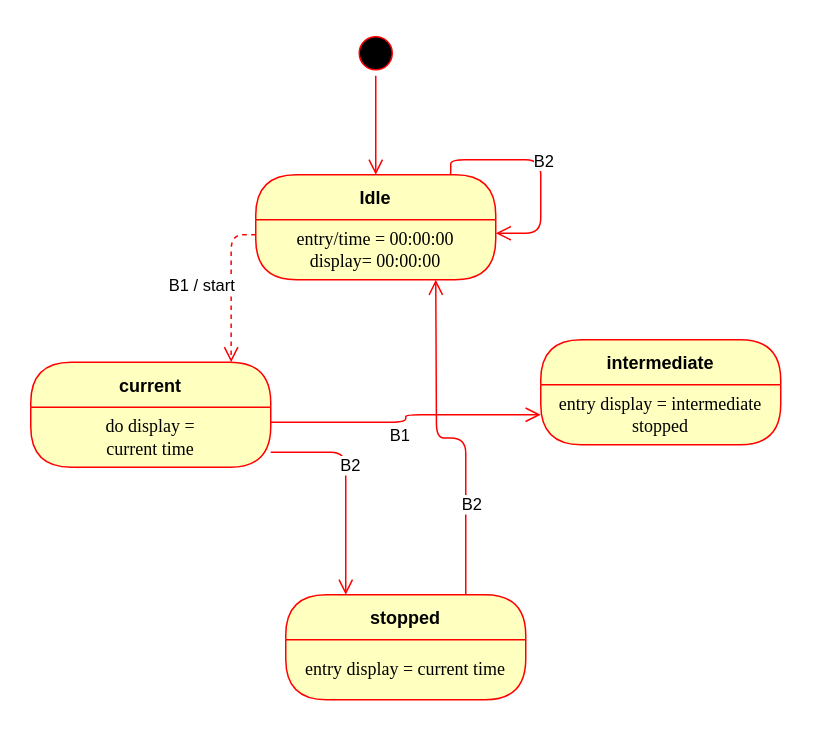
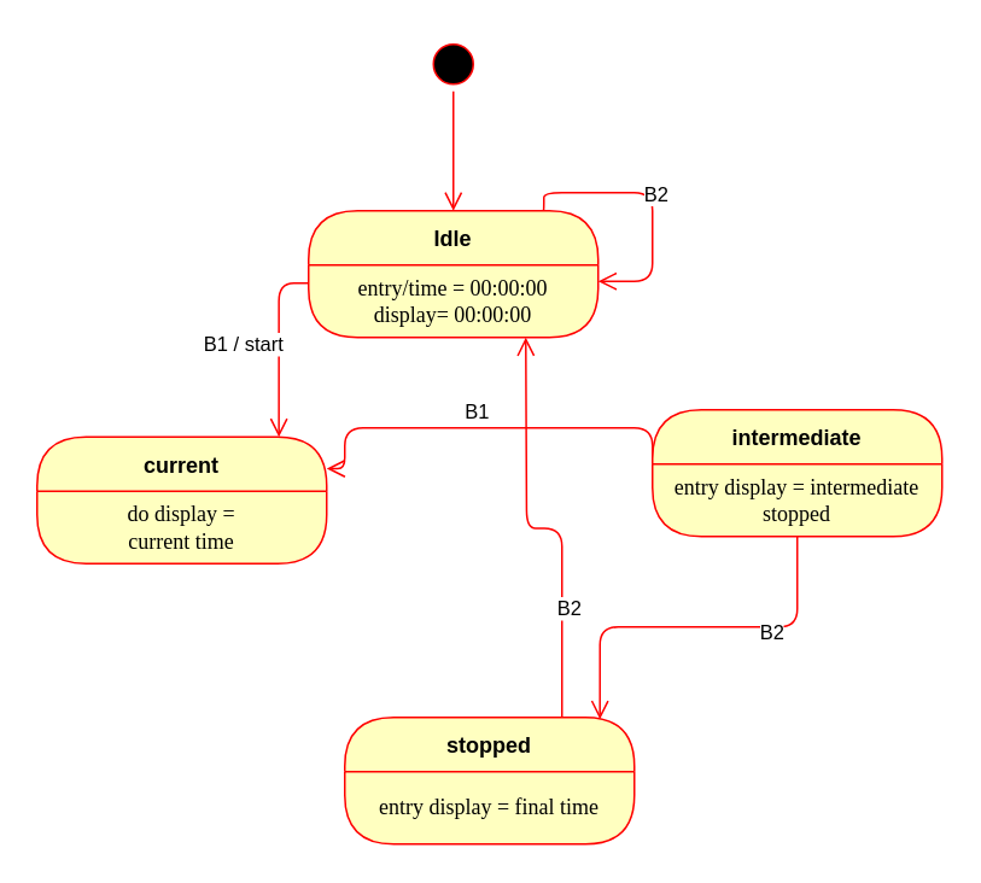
- <mxCell id="4" style="edgeStyle=orthogonalEdgeStyle;html=1;labelBackgroundColor=none;endArrow=open;endSize=8;strokeColor=#ff0000;fontFamily=Verdana;fontSize=12;align=left;exitX=0;exitY=0.25;exitDx=0;exitDy=0;entryX=0.835;entryY=0;entryDx=0;entryDy=0;entryPerimeter=0;dashed=1;" edge="1" parent="1" source="19" target="20"><mxGeometry relative="1" as="geometry"><mxPoint x="170" y="155" as="sourcePoint" /><mxPoint x="150" y="246" as="targetPoint" /></mxGeometry></mxCell>
+ <mxCell id="4" style="edgeStyle=orthogonalEdgeStyle;html=1;labelBackgroundColor=none;endArrow=open;endSize=8;strokeColor=#ff0000;fontFamily=Verdana;fontSize=12;align=left;exitX=0;exitY=0.25;exitDx=0;exitDy=0;entryX=0.835;entryY=0;entryDx=0;entryDy=0;entryPerimeter=0;" edge="1" parent="1" source="19" target="20"><mxGeometry relative="1" as="geometry"><mxPoint x="170" y="155" as="sourcePoint" /><mxPoint x="150" y="246" as="targetPoint" /></mxGeometry></mxCell>
+ <mxCell id="12" style="edgeStyle=orthogonalEdgeStyle;html=1;labelBackgroundColor=none;endArrow=open;endSize=8;strokeColor=#ff0000;fontFamily=Verdana;fontSize=12;align=left;exitX=0;exitY=0.5;exitDx=0;exitDy=0;entryX=1;entryY=0.25;entryDx=0;entryDy=0;" edge="1" parent="1" source="24" target="20"><mxGeometry relative="1" as="geometry"><mxPoint x="360" y="246" as="sourcePoint" /><mxPoint x="180" y="246" as="targetPoint" /><Array as="points"><mxPoint x="360" y="236" /><mxPoint x="190" y="236" /><mxPoint x="190" y="258" /></Array></mxGeometry></mxCell>
+ <mxCell id="13" value="B1" style="edgeLabel;html=1;align=center;verticalAlign=middle;resizable=0;points=[];" vertex="1" connectable="0" parent="12"><mxGeometry x="-0.05" y="-2" relative="1" as="geometry"><mxPoint x="-15" y="-8" as="offset" /></mxGeometry></mxCell>
- <mxCell id="6" style="edgeStyle=orthogonalEdgeStyle;html=1;labelBackgroundColor=none;endArrow=open;endSize=8;strokeColor=#ff0000;fontFamily=Verdana;fontSize=12;align=left;exitX=1;exitY=0.25;exitDx=0;exitDy=0;entryX=0;entryY=0.5;entryDx=0;entryDy=0;" edge="1" parent="1" source="21" target="25"><mxGeometry relative="1" as="geometry"><mxPoint x="210" y="276" as="sourcePoint" /><mxPoint x="330" y="276" as="targetPoint" /></mxGeometry></mxCell>
- <mxCell id="7" value="B1" style="edgeLabel;html=1;align=center;verticalAlign=middle;resizable=0;points=[];" vertex="1" connectable="0" parent="6"><mxGeometry x="-0.033" y="-1" relative="1" as="geometry"><mxPoint x="-4" y="7" as="offset" /></mxGeometry></mxCell>
- <mxCell id="8" style="edgeStyle=orthogonalEdgeStyle;html=1;labelBackgroundColor=none;endArrow=open;endSize=8;strokeColor=#ff0000;fontFamily=Verdana;fontSize=12;align=left;exitX=1;exitY=0.75;exitDx=0;exitDy=0;entryX=0.25;entryY=0;entryDx=0;entryDy=0;" edge="1" parent="1" source="21" target="22"><mxGeometry relative="1" as="geometry"><mxPoint x="150" y="306" as="sourcePoint" /><mxPoint x="210" y="396" as="targetPoint" /></mxGeometry></mxCell>
- <mxCell id="9" value="B2" style="edgeLabel;html=1;align=center;verticalAlign=middle;resizable=0;points=[];" vertex="1" connectable="0" parent="8"><mxGeometry x="-0.207" y="2" relative="1" as="geometry"><mxPoint y="1" as="offset" /></mxGeometry></mxCell>
+ <mxCell id="10" style="edgeStyle=orthogonalEdgeStyle;html=1;labelBackgroundColor=none;endArrow=open;endSize=8;strokeColor=#ff0000;fontFamily=Verdana;fontSize=12;align=left;exitX=0.5;exitY=1;exitDx=0;exitDy=0;entryX=0.881;entryY=0.014;entryDx=0;entryDy=0;entryPerimeter=0;" edge="1" parent="1" source="25" target="22"><mxGeometry relative="1" as="geometry"><mxPoint x="390" y="306" as="sourcePoint" /><mxPoint x="330" y="396" as="targetPoint" /></mxGeometry></mxCell>
+ <mxCell id="11" value="B2" style="edgeLabel;html=1;align=center;verticalAlign=middle;resizable=0;points=[];" vertex="1" connectable="0" parent="10"><mxGeometry x="-0.38" y="2" relative="1" as="geometry"><mxPoint as="offset" /></mxGeometry></mxCell>
- <mxCell id="23" value="&lt;span style=&quot;font-family: Verdana;&quot;&gt;entry display = current time&lt;/span&gt;" style="text;html=1;strokeColor=none;fillColor=none;align=center;verticalAlign=middle;spacingLeft=4;spacingRight=4;whiteSpace=wrap;overflow=hidden;rotatable=0;fontColor=#000000;" vertex="1" parent="22"><mxGeometry y="30" width="160" height="40" as="geometry" /></mxCell>
+ <mxCell id="23" value="&lt;span style=&quot;font-family: Verdana;&quot;&gt;entry display = final time&lt;/span&gt;" style="text;html=1;strokeColor=none;fillColor=none;align=center;verticalAlign=middle;spacingLeft=4;spacingRight=4;whiteSpace=wrap;overflow=hidden;rotatable=0;fontColor=#000000;" vertex="1" parent="22"><mxGeometry y="30" width="160" height="40" as="geometry" /></mxCell>
